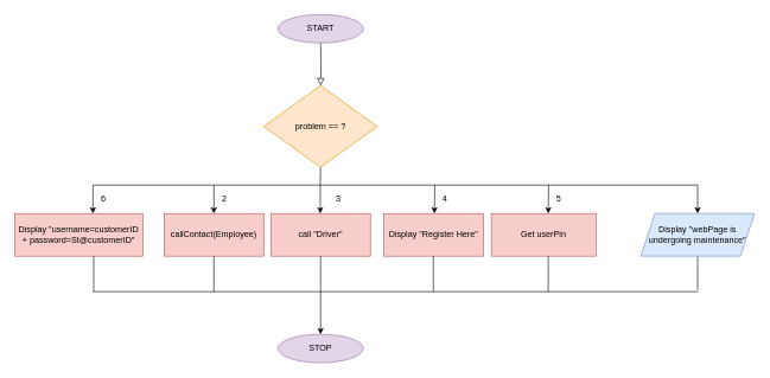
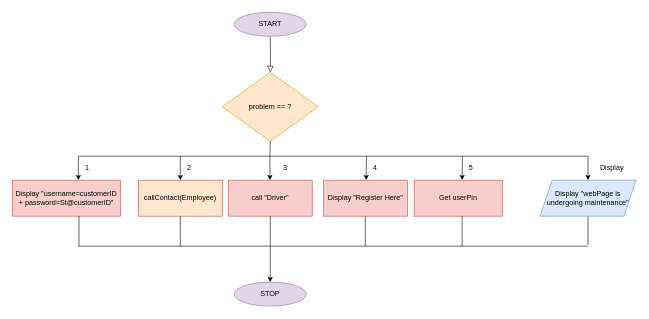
- <mxCell id="28" value="6" style="text;html=1;strokeColor=none;fillColor=none;align=center;verticalAlign=middle;whiteSpace=wrap;rounded=0;" vertex="1" parent="1"><mxGeometry x="130" y="270" width="30" height="20" as="geometry" /></mxCell>
+ <mxCell id="28" value="1" style="text;html=1;strokeColor=none;fillColor=none;align=center;verticalAlign=middle;whiteSpace=wrap;rounded=0;" vertex="1" parent="1"><mxGeometry x="130" y="270" width="30" height="20" as="geometry" /></mxCell>
+ <mxCell id="33" value="Display" style="text;html=1;strokeColor=none;fillColor=none;align=center;verticalAlign=middle;whiteSpace=wrap;rounded=0;" vertex="1" parent="1"><mxGeometry x="1000" y="270" width="40" height="20" as="geometry" /></mxCell>
- <mxCell id="9" value="callContact(Employee)" style="rounded=0;whiteSpace=wrap;html=1;fillColor=#f8cecc;strokeColor=#b85450;" vertex="1" parent="1"><mxGeometry x="230" y="300" width="140" height="60" as="geometry" /></mxCell>
+ <mxCell id="9" value="callContact(Employee)" style="rounded=0;whiteSpace=wrap;html=1;fillColor=#ffe6cc;strokeColor=#b85450;" vertex="1" parent="1"><mxGeometry x="230" y="300" width="140" height="60" as="geometry" /></mxCell>
